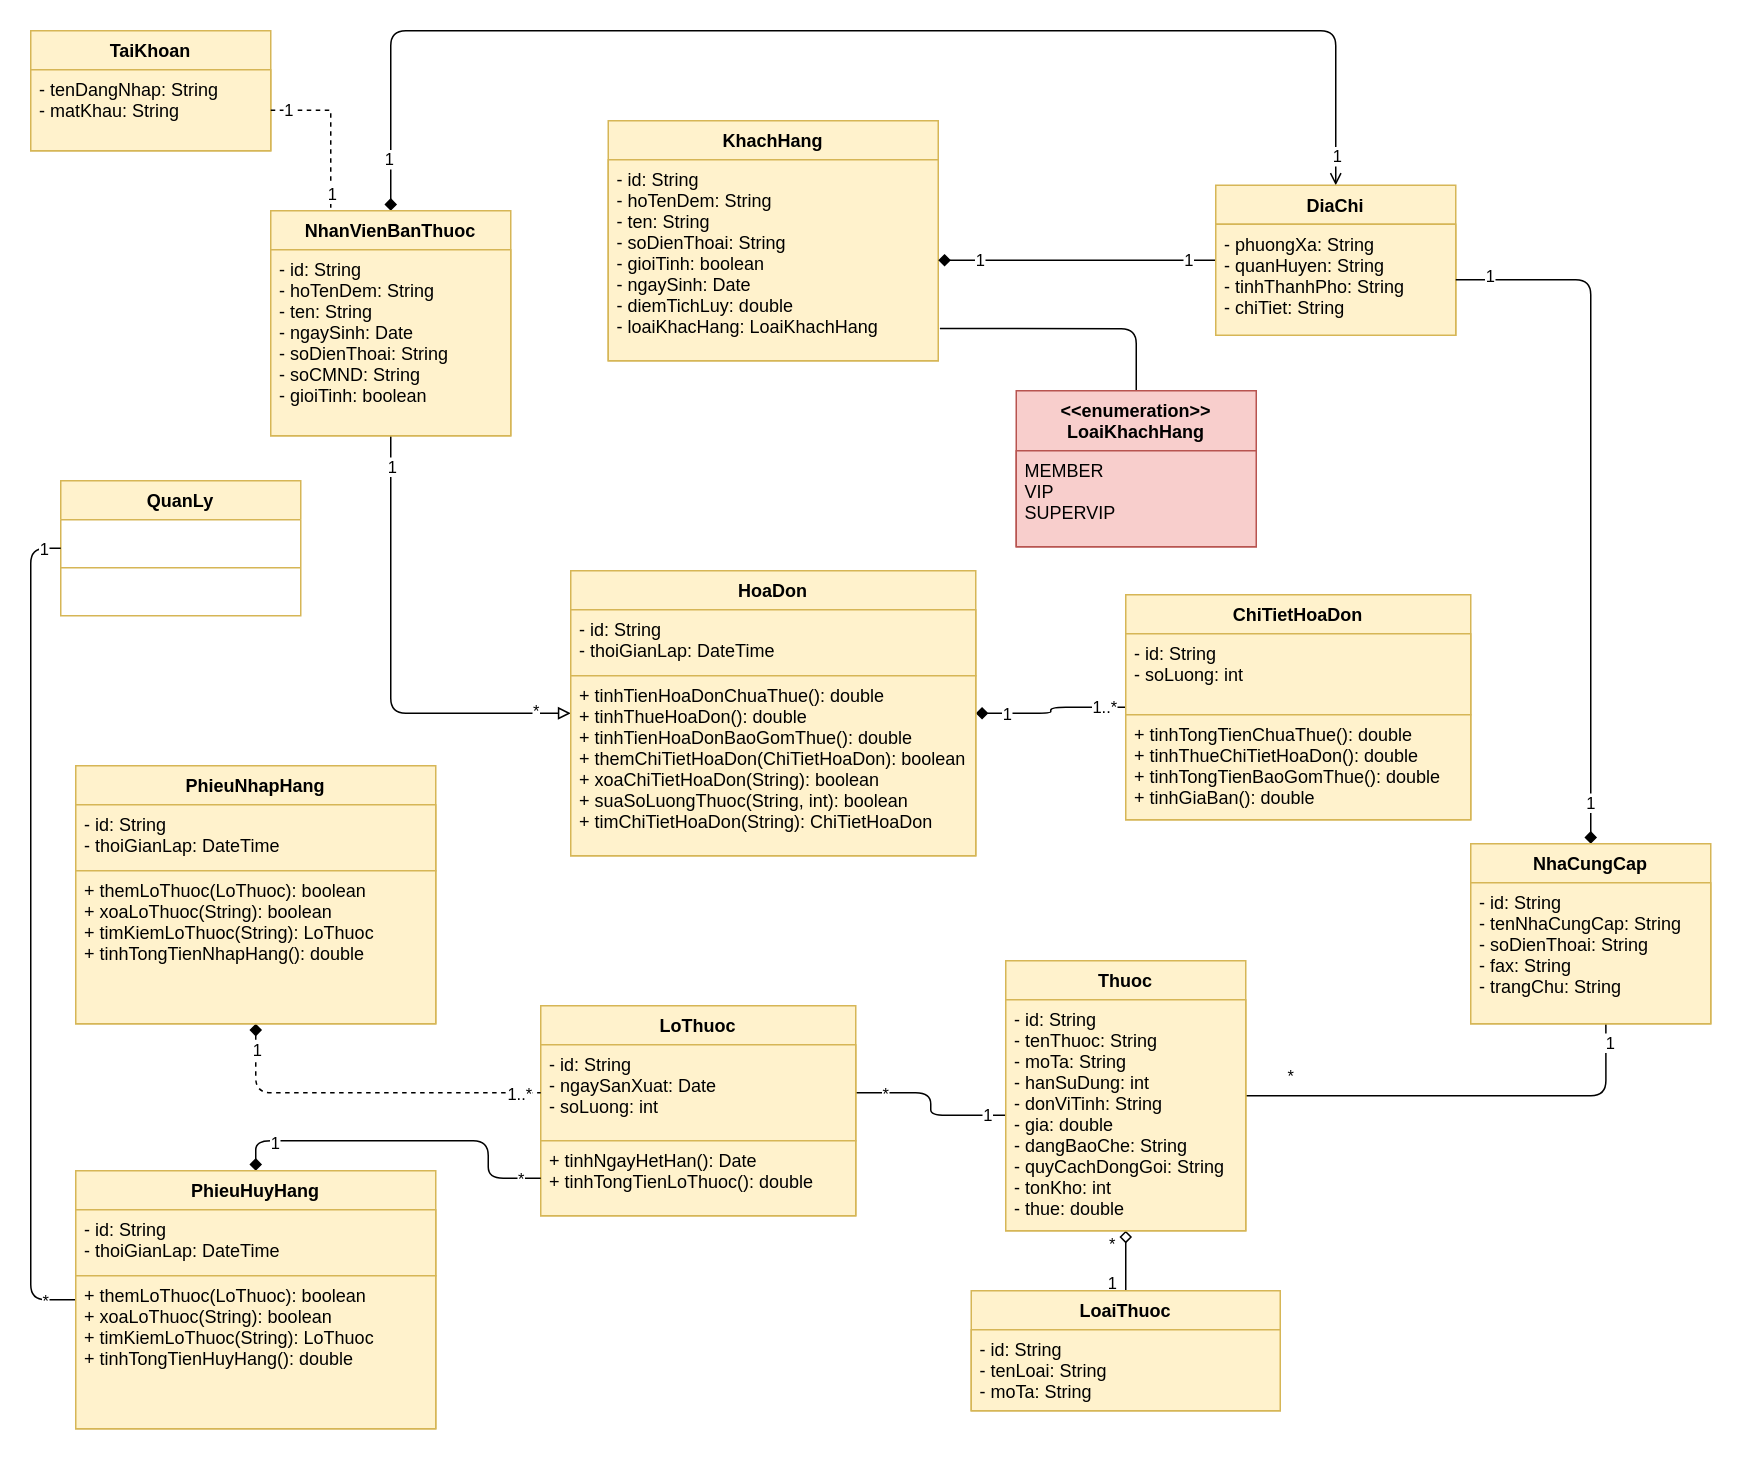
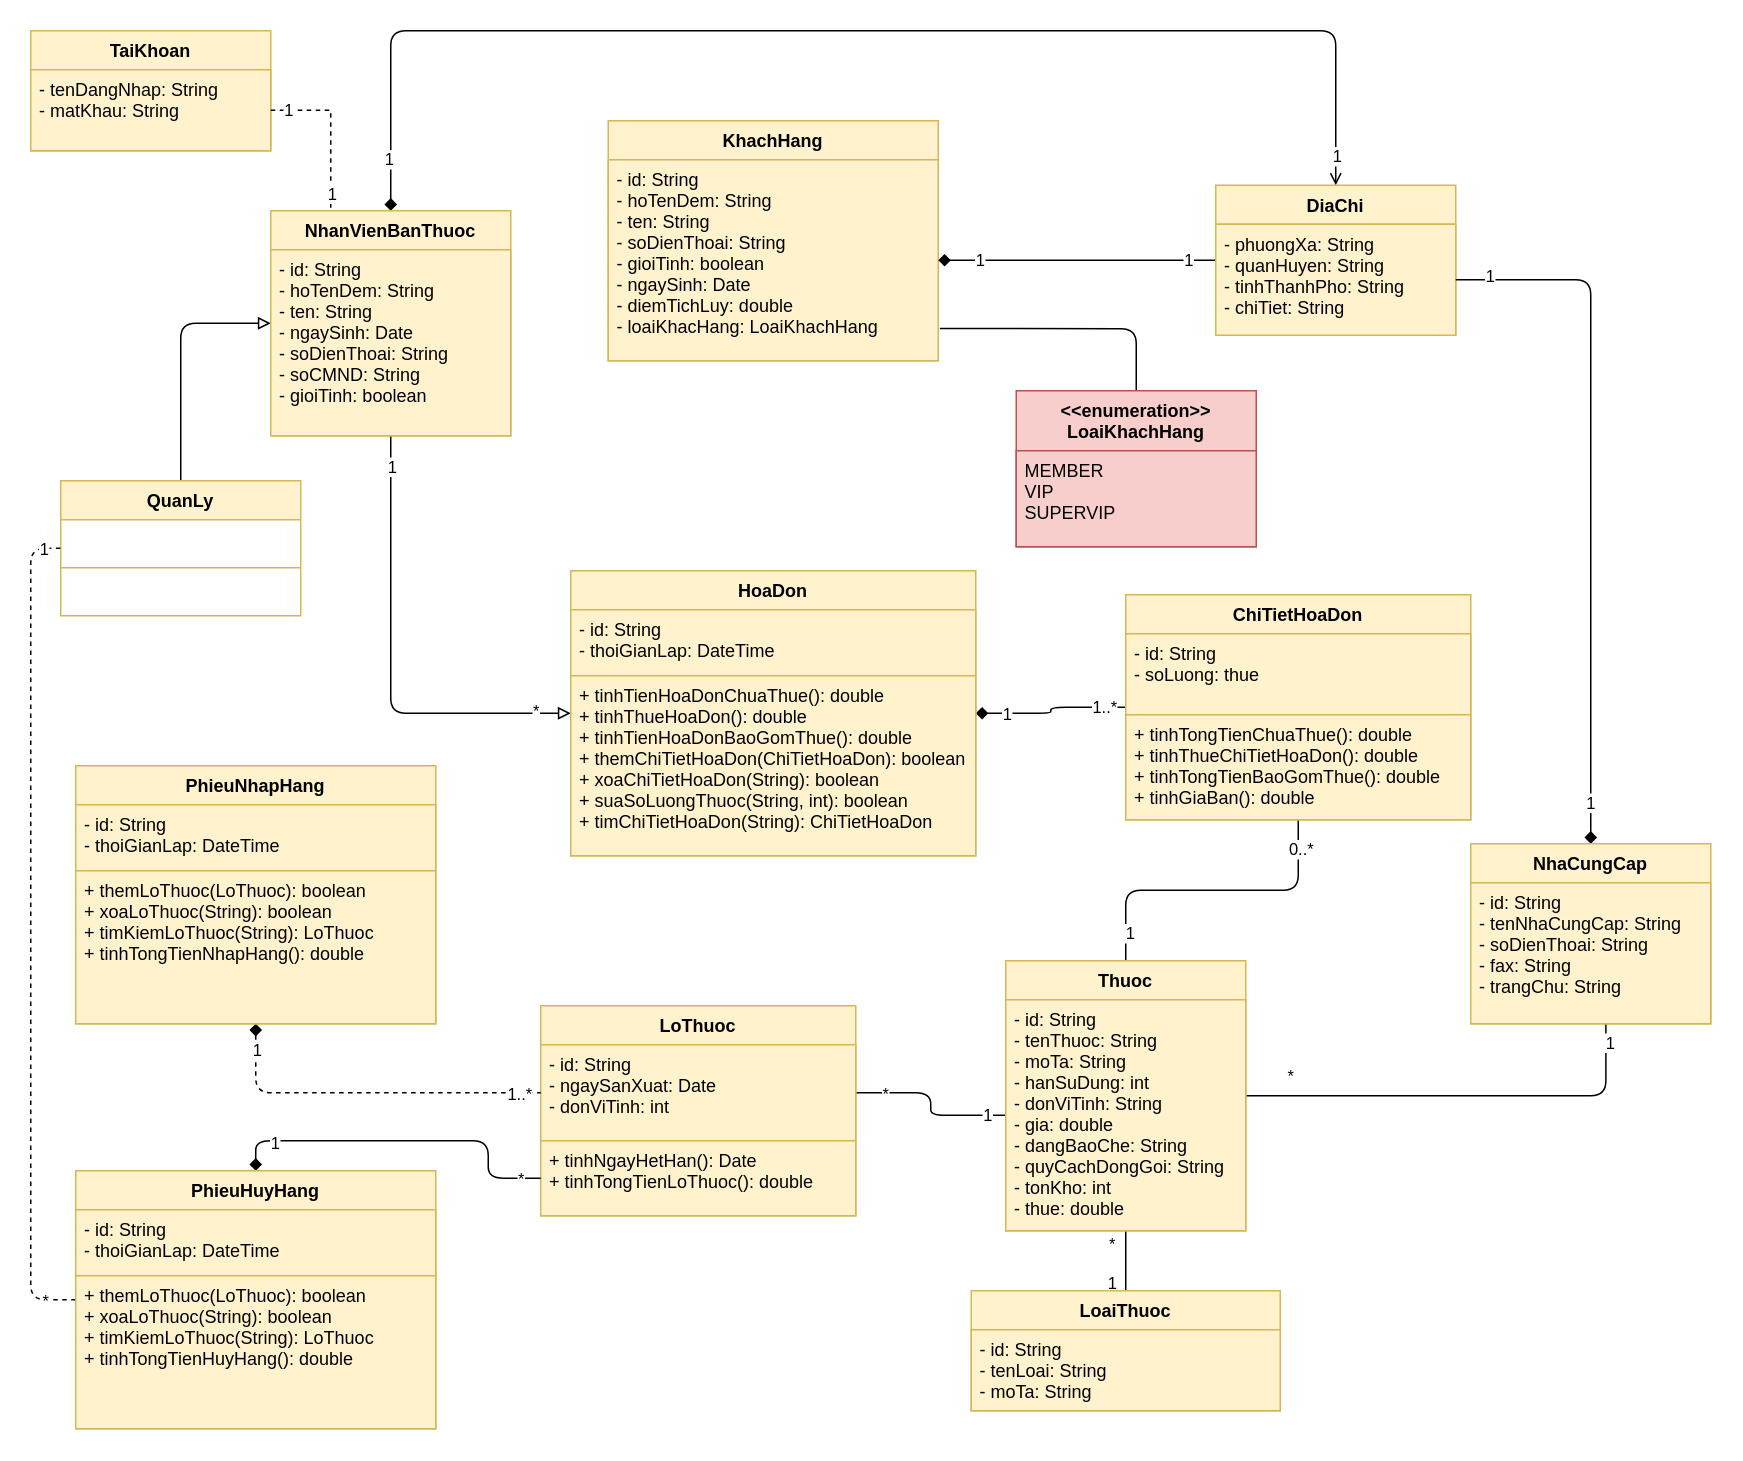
+ <mxCell id="17" style="edgeStyle=orthogonalEdgeStyle;rounded=1;orthogonalLoop=1;jettySize=auto;html=1;exitX=0;exitY=0.5;exitDx=0;exitDy=0;entryX=0.5;entryY=0;entryDx=0;entryDy=0;startArrow=block;startFill=0;endArrow=none;endFill=0;" parent="1" source="18" target="51" edge="1"><mxGeometry relative="1" as="geometry" /></mxCell>
- <mxCell id="65" value="- id: String&#10;- soLuong: int" style="text;strokeColor=#d6b656;fillColor=#fff2cc;align=left;verticalAlign=top;spacingLeft=4;spacingRight=4;overflow=hidden;rotatable=0;points=[[0,0.5],[1,0.5]];portConstraint=eastwest;" parent="64" vertex="1"><mxGeometry y="26" width="230" height="54" as="geometry" /></mxCell>
+ <mxCell id="65" value="- id: String&#10;- soLuong: thue" style="text;strokeColor=#d6b656;fillColor=#fff2cc;align=left;verticalAlign=top;spacingLeft=4;spacingRight=4;overflow=hidden;rotatable=0;points=[[0,0.5],[1,0.5]];portConstraint=eastwest;" parent="64" vertex="1"><mxGeometry y="26" width="230" height="54" as="geometry" /></mxCell>
+ <mxCell id="33" style="edgeStyle=orthogonalEdgeStyle;rounded=1;orthogonalLoop=1;jettySize=auto;html=1;exitX=0.5;exitY=1;exitDx=0;exitDy=0;entryX=0.5;entryY=0;entryDx=0;entryDy=0;endArrow=none;endFill=0;" parent="1" source="64" target="67" edge="1"><mxGeometry relative="1" as="geometry" /></mxCell>
+ <mxCell id="34" value="0..*" style="edgeLabel;html=1;align=center;verticalAlign=middle;resizable=0;points=[];" parent="33" vertex="1" connectable="0"><mxGeometry x="-0.821" y="1" relative="1" as="geometry"><mxPoint as="offset" /></mxGeometry></mxCell>
+ <mxCell id="35" value="1" style="edgeLabel;html=1;align=center;verticalAlign=middle;resizable=0;points=[];" parent="33" vertex="1" connectable="0"><mxGeometry x="0.821" y="2" relative="1" as="geometry"><mxPoint as="offset" /></mxGeometry></mxCell>
- <mxCell id="56" style="edgeStyle=orthogonalEdgeStyle;rounded=1;orthogonalLoop=1;jettySize=auto;html=1;exitX=0;exitY=0.5;exitDx=0;exitDy=0;entryX=0;entryY=0.5;entryDx=0;entryDy=0;startArrow=none;startFill=0;endArrow=none;endFill=0;" parent="1" source="59" target="51" edge="1"><mxGeometry relative="1" as="geometry" /></mxCell>
+ <mxCell id="56" style="edgeStyle=orthogonalEdgeStyle;rounded=1;orthogonalLoop=1;jettySize=auto;html=1;exitX=0;exitY=0.5;exitDx=0;exitDy=0;entryX=0;entryY=0.5;entryDx=0;entryDy=0;startArrow=none;startFill=0;endArrow=none;endFill=0;dashed=1;" parent="1" source="59" target="51" edge="1"><mxGeometry relative="1" as="geometry" /></mxCell>
- <mxCell id="43" value="- id: String&#10;- ngaySanXuat: Date&#10;- soLuong: int" style="text;strokeColor=#d6b656;fillColor=#fff2cc;align=left;verticalAlign=top;spacingLeft=4;spacingRight=4;overflow=hidden;rotatable=0;points=[[0,0.5],[1,0.5]];portConstraint=eastwest;" parent="42" vertex="1"><mxGeometry y="26" width="210" height="64" as="geometry" /></mxCell>
+ <mxCell id="43" value="- id: String&#10;- ngaySanXuat: Date&#10;- donViTinh: int" style="text;strokeColor=#d6b656;fillColor=#fff2cc;align=left;verticalAlign=top;spacingLeft=4;spacingRight=4;overflow=hidden;rotatable=0;points=[[0,0.5],[1,0.5]];portConstraint=eastwest;" parent="42" vertex="1"><mxGeometry y="26" width="210" height="64" as="geometry" /></mxCell>
- <mxCell id="2" style="edgeStyle=orthogonalEdgeStyle;rounded=1;orthogonalLoop=1;jettySize=auto;html=1;exitX=0.5;exitY=0;exitDx=0;exitDy=0;entryX=0.5;entryY=1;entryDx=0;entryDy=0;endArrow=diamond;endFill=0;" parent="1" source="69" target="67" edge="1"><mxGeometry relative="1" as="geometry" /></mxCell>
+ <mxCell id="2" style="edgeStyle=orthogonalEdgeStyle;rounded=1;orthogonalLoop=1;jettySize=auto;html=1;exitX=0.5;exitY=0;exitDx=0;exitDy=0;entryX=0.5;entryY=1;entryDx=0;entryDy=0;endArrow=none;endFill=0;" parent="1" source="69" target="67" edge="1"><mxGeometry relative="1" as="geometry" /></mxCell>
